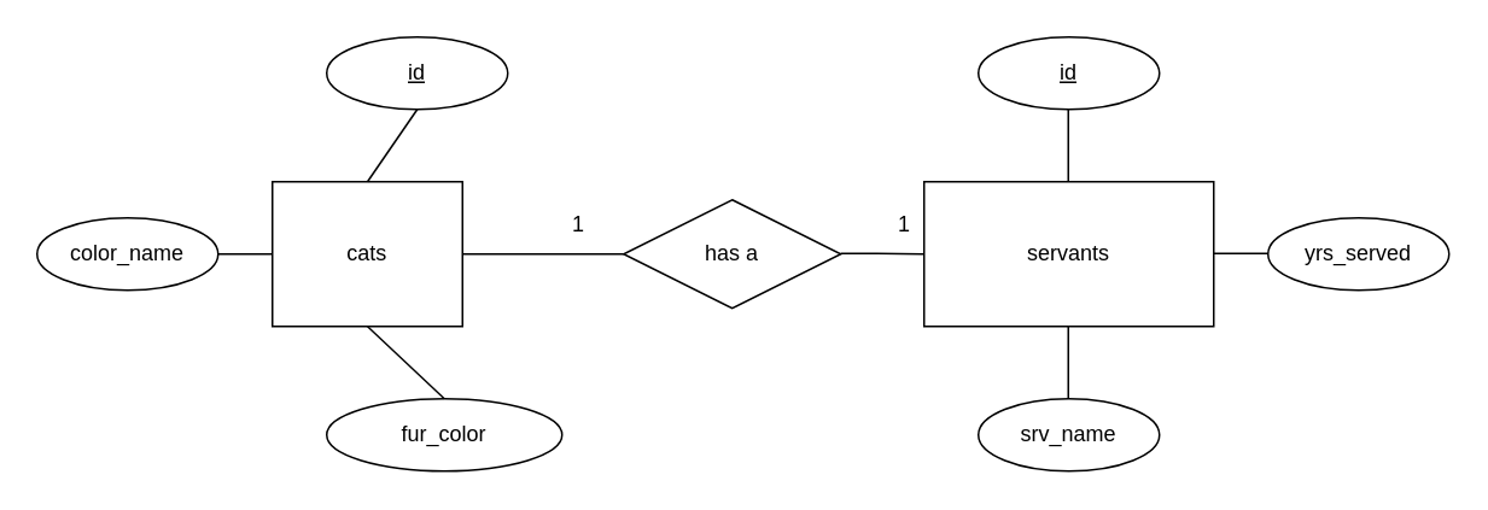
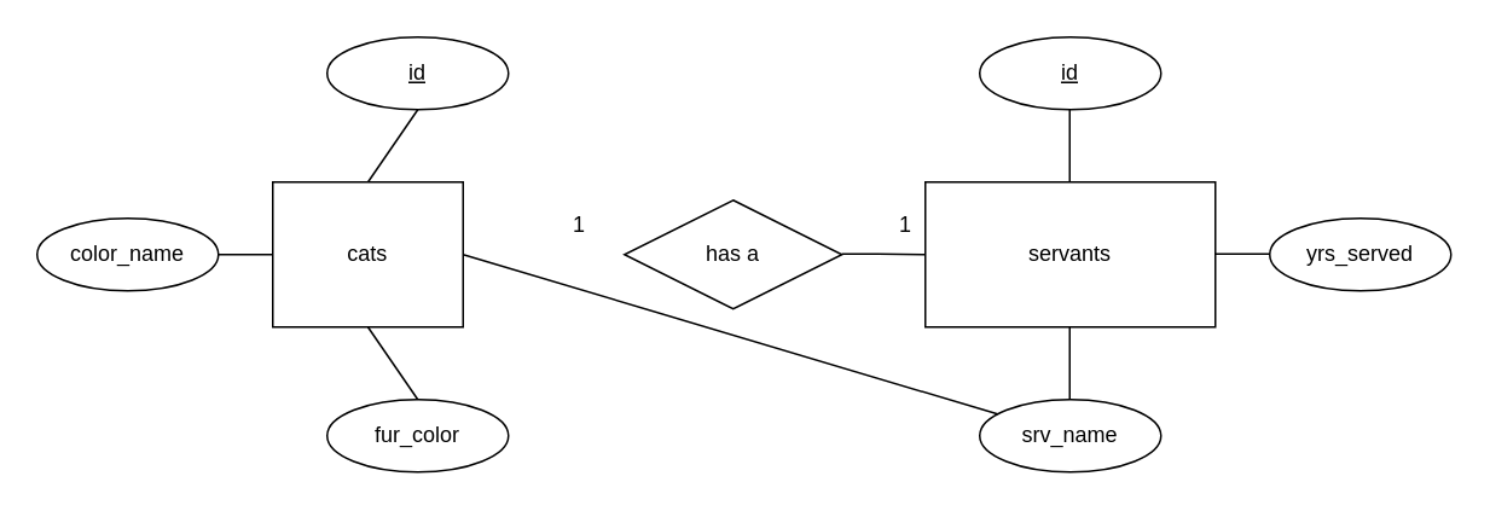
- <mxCell id="17" value="" style="endArrow=none;html=1;rounded=0;entryX=0;entryY=0.5;entryDx=0;entryDy=0;exitX=1;exitY=0.5;exitDx=0;exitDy=0;" parent="1" source="2" target="16" edge="1"><mxGeometry relative="1" as="geometry"><mxPoint x="290" y="150" as="sourcePoint" /><mxPoint x="450" y="150" as="targetPoint" /></mxGeometry></mxCell>
+ <mxCell id="17" value="" style="endArrow=none;html=1;rounded=0;exitX=1;exitY=0.5;exitDx=0;exitDy=0;" parent="1" source="2" target="10" edge="1"><mxGeometry relative="1" as="geometry"><mxPoint x="290" y="150" as="sourcePoint" /><mxPoint x="450" y="150" as="targetPoint" /></mxGeometry></mxCell>
- <mxCell id="4" value="fur_color" style="ellipse;whiteSpace=wrap;html=1;align=center;" parent="1" vertex="1"><mxGeometry x="180" y="220" width="130" height="40" as="geometry" /></mxCell>
+ <mxCell id="4" value="fur_color" style="ellipse;whiteSpace=wrap;html=1;align=center;" parent="1" vertex="1"><mxGeometry x="180" y="220" width="100" height="40" as="geometry" /></mxCell>
